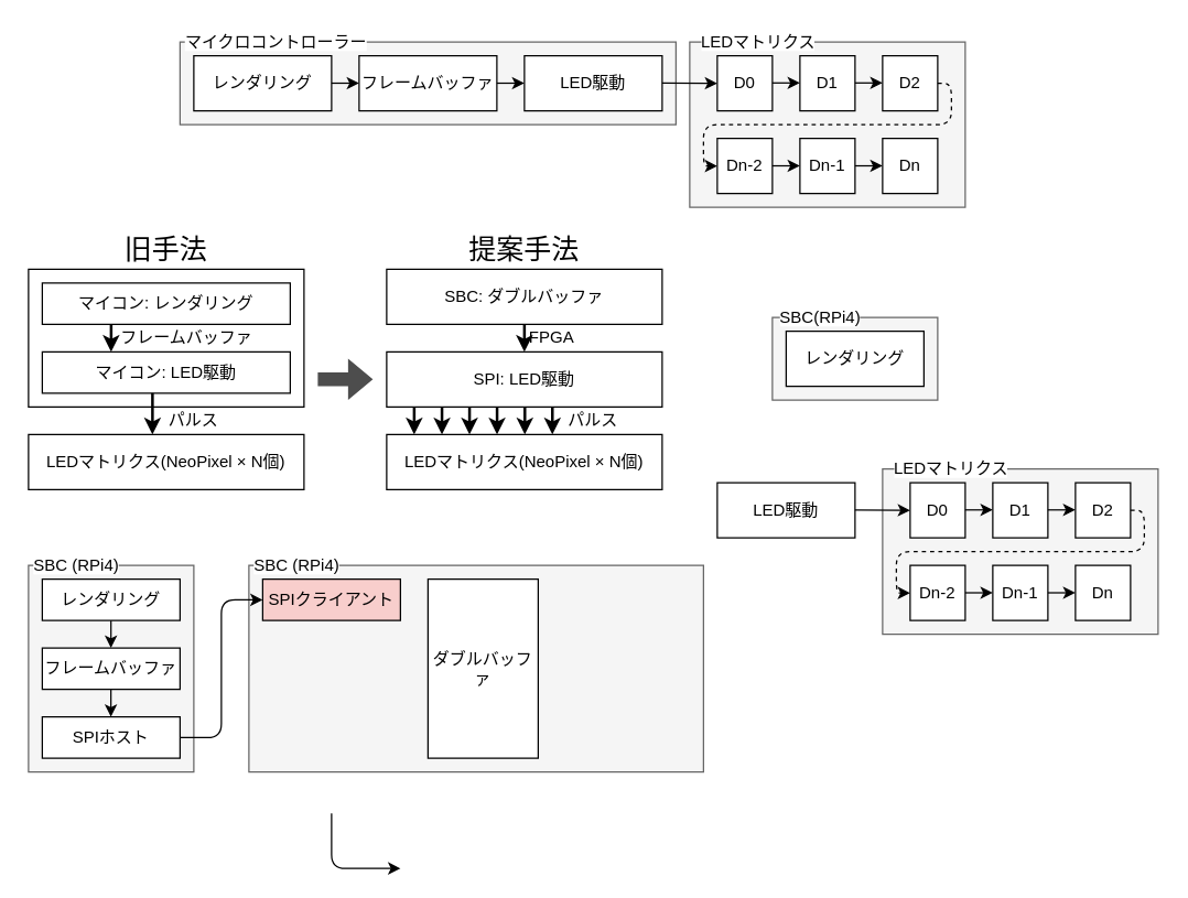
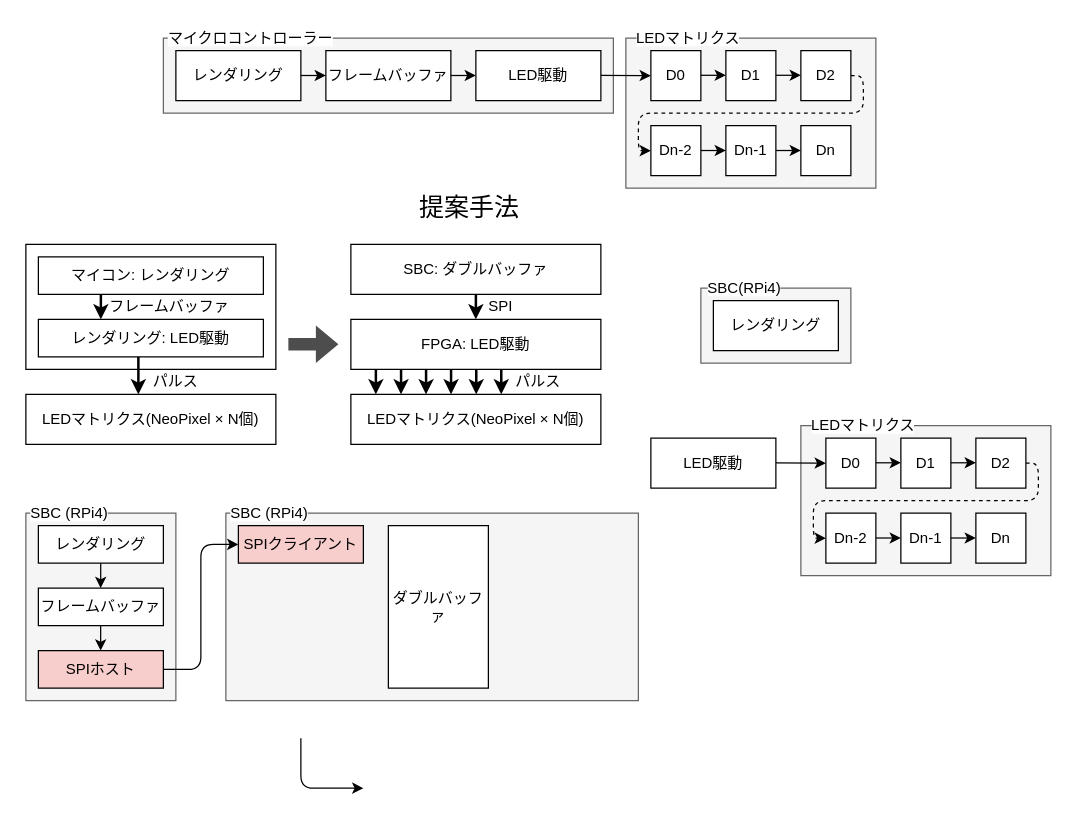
- <mxCell id="46" value="&lt;span style=&quot;&quot;&gt;&lt;font style=&quot;font-size: 20px;&quot;&gt;旧手法&lt;/font&gt;&lt;/span&gt;" style="rounded=0;whiteSpace=wrap;html=1;fillColor=none;strokeColor=none;labelBackgroundColor=none;" parent="1" vertex="1"><mxGeometry x="65" y="165" width="110" height="30" as="geometry" /></mxCell>
- <mxCell id="47" value="&lt;span style=&quot;&quot;&gt;&lt;font style=&quot;font-size: 20px;&quot;&gt;提案手法&lt;/font&gt;&lt;/span&gt;" style="rounded=0;whiteSpace=wrap;html=1;fillColor=none;strokeColor=none;labelBackgroundColor=none;" parent="1" vertex="1"><mxGeometry x="325" y="165" width="110" height="30" as="geometry" /></mxCell>
+ <mxCell id="47" value="&lt;span style=&quot;&quot;&gt;&lt;font style=&quot;font-size: 20px;&quot;&gt;提案手法&lt;/font&gt;&lt;/span&gt;" style="rounded=0;whiteSpace=wrap;html=1;fillColor=none;strokeColor=none;labelBackgroundColor=none;" parent="1" vertex="1"><mxGeometry x="320" y="150" width="110" height="30" as="geometry" /></mxCell>
- <mxCell id="37" value="&lt;span&gt;FPGA&lt;/span&gt;" style="rounded=0;whiteSpace=wrap;html=1;fillColor=none;strokeColor=none;" parent="1" vertex="1"><mxGeometry x="380" y="235" width="40" height="20" as="geometry" /></mxCell>
+ <mxCell id="37" value="&lt;span&gt;SPI&lt;/span&gt;" style="rounded=0;whiteSpace=wrap;html=1;fillColor=none;strokeColor=none;" parent="1" vertex="1"><mxGeometry x="380" y="235" width="40" height="20" as="geometry" /></mxCell>
- <mxCell id="40" value="マイコン: LED駆動" style="rounded=0;whiteSpace=wrap;html=1;fillColor=none;" parent="1" vertex="1"><mxGeometry x="30" y="255" width="180" height="30" as="geometry" /></mxCell>
+ <mxCell id="40" value="レンダリング: LED駆動" style="rounded=0;whiteSpace=wrap;html=1;fillColor=none;" parent="1" vertex="1"><mxGeometry x="30" y="255" width="180" height="30" as="geometry" /></mxCell>
- <mxCell id="28" value="SPI: LED駆動" style="rounded=0;whiteSpace=wrap;html=1;fillColor=none;" parent="1" vertex="1"><mxGeometry x="280" y="255" width="200" height="40" as="geometry" /></mxCell>
+ <mxCell id="28" value="FPGA: LED駆動" style="rounded=0;whiteSpace=wrap;html=1;fillColor=none;" parent="1" vertex="1"><mxGeometry x="280" y="255" width="200" height="40" as="geometry" /></mxCell>
- <mxCell id="70" value="SPIホスト" style="rounded=0;whiteSpace=wrap;html=1;" parent="1" vertex="1"><mxGeometry x="30" y="520" width="100" height="30" as="geometry" /></mxCell>
+ <mxCell id="70" value="SPIホスト" style="rounded=0;whiteSpace=wrap;html=1;fillColor=#f8cecc;" parent="1" vertex="1"><mxGeometry x="30" y="520" width="100" height="30" as="geometry" /></mxCell>
